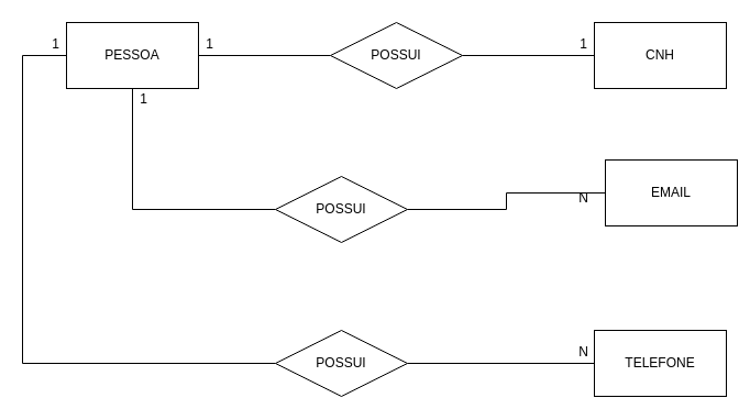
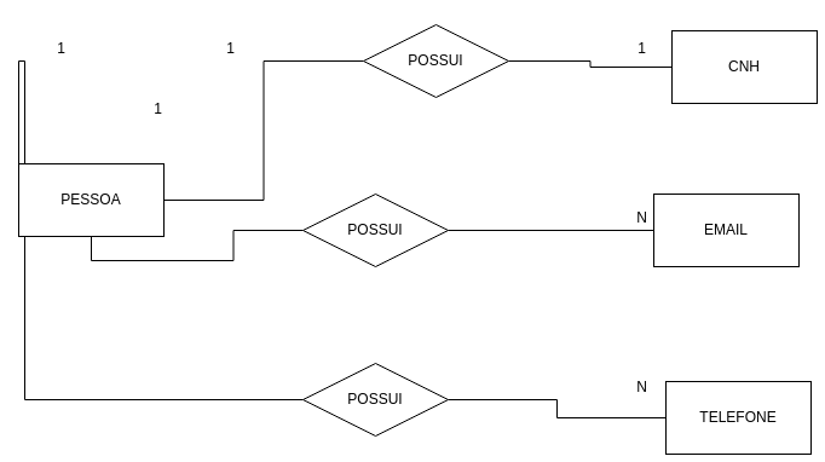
- <mxCell id="5" value="PESSOA" style="rounded=0;whiteSpace=wrap;html=1;" vertex="1" parent="1"><mxGeometry x="60" y="20" width="120" height="60" as="geometry" /></mxCell>
+ <mxCell id="5" value="PESSOA" style="rounded=0;whiteSpace=wrap;html=1;" vertex="1" parent="1"><mxGeometry x="15" y="135" width="120" height="60" as="geometry" /></mxCell>
- <mxCell id="6" value="CNH" style="rounded=0;whiteSpace=wrap;html=1;" vertex="1" parent="1"><mxGeometry x="540" y="20" width="120" height="60" as="geometry" /></mxCell>
+ <mxCell id="6" value="CNH" style="rounded=0;whiteSpace=wrap;html=1;" vertex="1" parent="1"><mxGeometry x="555" y="25" width="120" height="60" as="geometry" /></mxCell>
- <mxCell id="7" value="EMAIL" style="rounded=0;whiteSpace=wrap;html=1;" vertex="1" parent="1"><mxGeometry x="550" y="145" width="120" height="60" as="geometry" /></mxCell>
+ <mxCell id="7" value="EMAIL" style="rounded=0;whiteSpace=wrap;html=1;" vertex="1" parent="1"><mxGeometry x="540" y="160" width="120" height="60" as="geometry" /></mxCell>
- <mxCell id="14" value="TELEFONE" style="rounded=0;whiteSpace=wrap;html=1;" vertex="1" parent="1"><mxGeometry x="540" y="300" width="120" height="60" as="geometry" /></mxCell>
+ <mxCell id="14" value="TELEFONE" style="rounded=0;whiteSpace=wrap;html=1;" vertex="1" parent="1"><mxGeometry x="550" y="315" width="120" height="60" as="geometry" /></mxCell>
